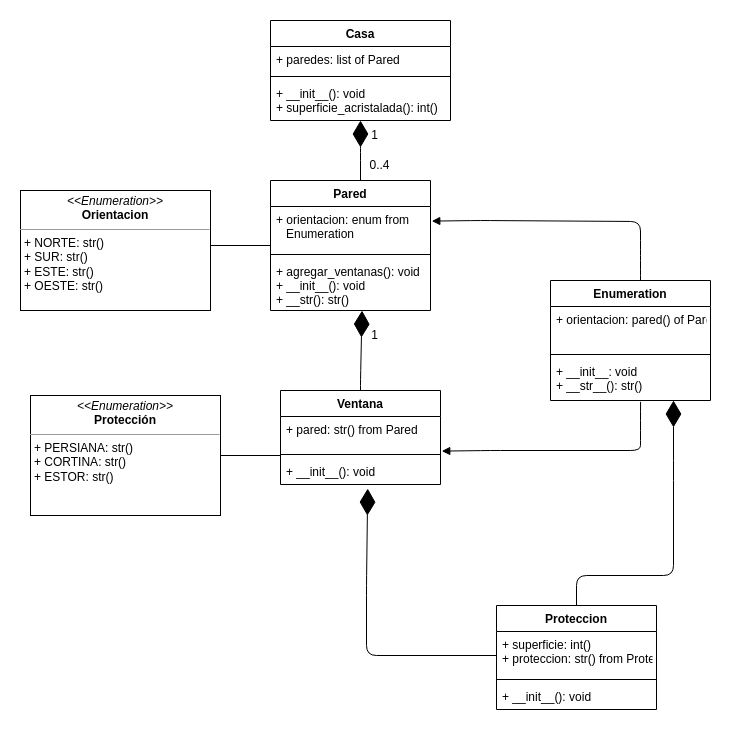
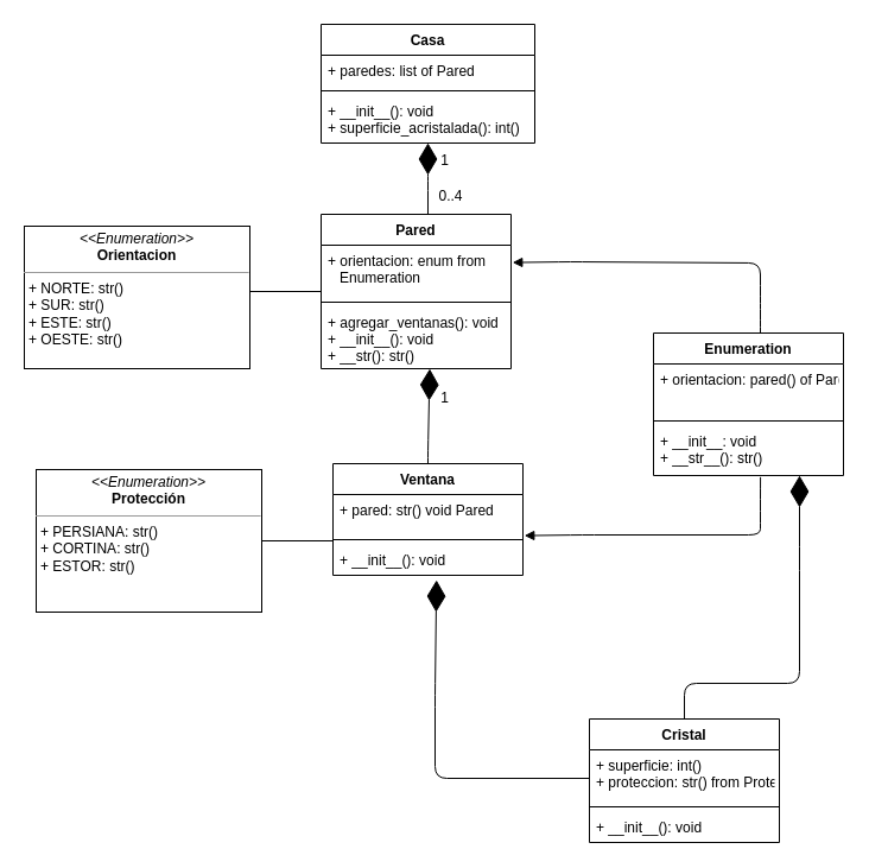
- <mxCell id="8" value="+ pared: str() from Pared" style="text;strokeColor=none;fillColor=none;align=left;verticalAlign=top;spacingLeft=4;spacingRight=4;overflow=hidden;rotatable=0;points=[[0,0.5],[1,0.5]];portConstraint=eastwest;" vertex="1" parent="7"><mxGeometry y="26" width="160" height="34" as="geometry" /></mxCell>
+ <mxCell id="8" value="+ pared: str() void Pared" style="text;strokeColor=none;fillColor=none;align=left;verticalAlign=top;spacingLeft=4;spacingRight=4;overflow=hidden;rotatable=0;points=[[0,0.5],[1,0.5]];portConstraint=eastwest;" vertex="1" parent="7"><mxGeometry y="26" width="160" height="34" as="geometry" /></mxCell>
- <mxCell id="30" value="Proteccion" style="swimlane;fontStyle=1;align=center;verticalAlign=top;childLayout=stackLayout;horizontal=1;startSize=26;horizontalStack=0;resizeParent=1;resizeParentMax=0;resizeLast=0;collapsible=1;marginBottom=0;" vertex="1" parent="1"><mxGeometry x="496" y="605" width="160" height="104" as="geometry" /></mxCell>
+ <mxCell id="30" value="Cristal" style="swimlane;fontStyle=1;align=center;verticalAlign=top;childLayout=stackLayout;horizontal=1;startSize=26;horizontalStack=0;resizeParent=1;resizeParentMax=0;resizeLast=0;collapsible=1;marginBottom=0;" vertex="1" parent="1"><mxGeometry x="496" y="605" width="160" height="104" as="geometry" /></mxCell>
